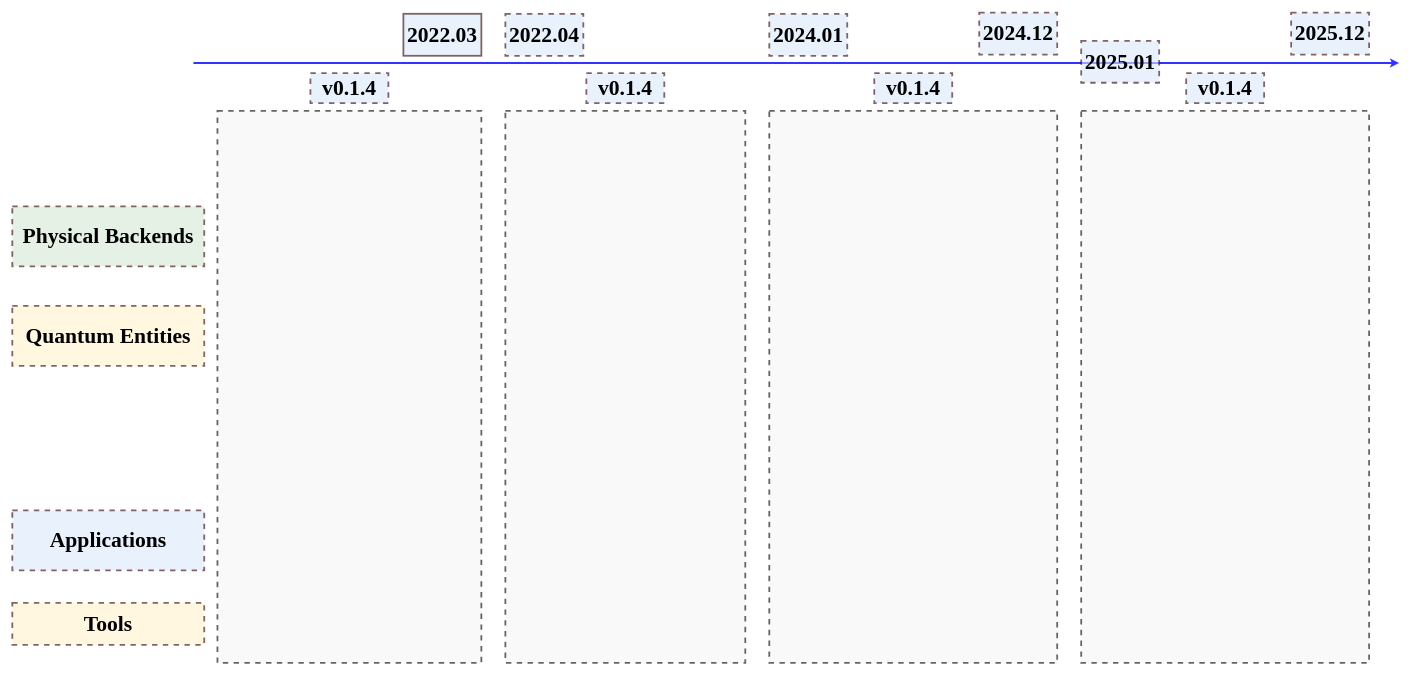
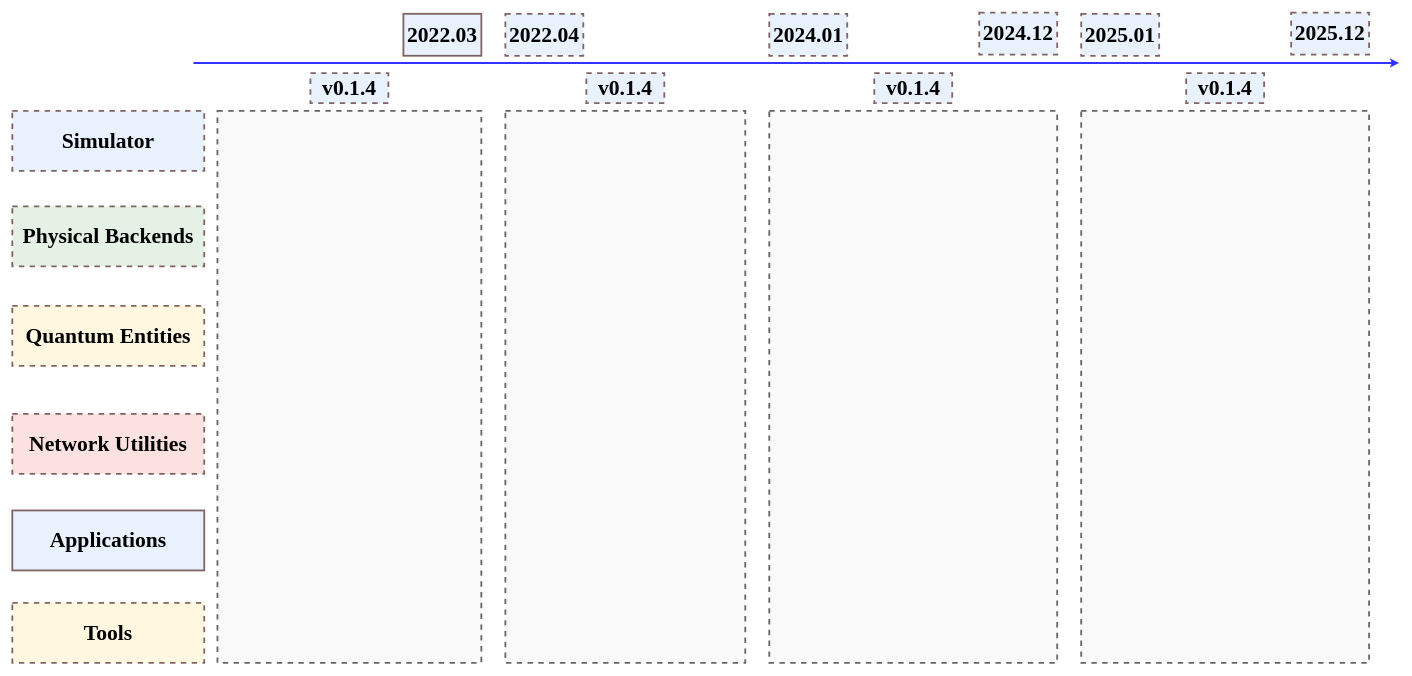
- <mxCell id="17" value="&lt;span style=&quot;font-size: 36px;&quot;&gt;2025.01&lt;/span&gt;" style="rounded=0;whiteSpace=wrap;html=1;fillColor=#dae8fc;strokeColor=#330000;opacity=60;labelPosition=center;verticalLabelPosition=middle;align=center;verticalAlign=middle;fontFamily=Times New Roman;fontSize=20;dashed=1;strokeWidth=3;fontStyle=1" vertex="1" parent="1"><mxGeometry x="1802" y="67" width="130" height="70" as="geometry" /></mxCell>
+ <mxCell id="17" value="&lt;span style=&quot;font-size: 36px;&quot;&gt;2025.01&lt;/span&gt;" style="rounded=0;whiteSpace=wrap;html=1;fillColor=#dae8fc;strokeColor=#330000;opacity=60;labelPosition=center;verticalLabelPosition=middle;align=center;verticalAlign=middle;fontFamily=Times New Roman;fontSize=20;dashed=1;strokeWidth=3;fontStyle=1" vertex="1" parent="1"><mxGeometry x="1802" y="22" width="130" height="70" as="geometry" /></mxCell>
+ <mxCell id="2" value="&lt;font style=&quot;font-size: 36px;&quot;&gt;Simulator&lt;/font&gt;" style="rounded=0;whiteSpace=wrap;html=1;fillColor=#dae8fc;strokeColor=#330000;opacity=60;labelPosition=center;verticalLabelPosition=middle;align=center;verticalAlign=middle;fontFamily=Times New Roman;fontSize=20;dashed=1;strokeWidth=3;fontStyle=1" parent="1" vertex="1"><mxGeometry x="20" y="184" width="320" height="100" as="geometry" /></mxCell>
+ <mxCell id="10" value="&lt;font style=&quot;font-size: 36px;&quot;&gt;Network Utilities&lt;/font&gt;" style="rounded=0;whiteSpace=wrap;html=1;fillColor=#f8cecc;strokeColor=#330000;opacity=60;labelPosition=center;verticalLabelPosition=middle;align=center;verticalAlign=middle;fontFamily=Times New Roman;fontSize=20;dashed=1;strokeWidth=3;fontStyle=1" vertex="1" parent="1"><mxGeometry x="20" y="689" width="320" height="100" as="geometry" /></mxCell>
- <mxCell id="7" value="&lt;font style=&quot;font-size: 36px;&quot;&gt;Applications&lt;/font&gt;" style="rounded=0;whiteSpace=wrap;html=1;fillColor=#dae8fc;strokeColor=#330000;opacity=60;labelPosition=center;verticalLabelPosition=middle;align=center;verticalAlign=middle;fontFamily=Times New Roman;fontSize=20;dashed=1;strokeWidth=3;fontStyle=1" vertex="1" parent="1"><mxGeometry x="20" y="850" width="320" height="100" as="geometry" /></mxCell>
+ <mxCell id="7" value="&lt;font style=&quot;font-size: 36px;&quot;&gt;Applications&lt;/font&gt;" style="rounded=0;whiteSpace=wrap;html=1;fillColor=#dae8fc;strokeColor=#330000;opacity=60;labelPosition=center;verticalLabelPosition=middle;align=center;verticalAlign=middle;fontFamily=Times New Roman;fontSize=20;dashed=0;strokeWidth=3;fontStyle=1;" vertex="1" parent="1"><mxGeometry x="20" y="850" width="320" height="100" as="geometry" /></mxCell>
- <mxCell id="11" value="&lt;font style=&quot;font-size: 36px;&quot;&gt;Tools&lt;/font&gt;" style="rounded=0;whiteSpace=wrap;html=1;fillColor=#fff2cc;strokeColor=#330000;opacity=60;labelPosition=center;verticalLabelPosition=middle;align=center;verticalAlign=middle;fontFamily=Times New Roman;fontSize=20;dashed=1;strokeWidth=3;fontStyle=1" vertex="1" parent="1"><mxGeometry x="20" y="1004" width="320" height="70" as="geometry" /></mxCell>
+ <mxCell id="11" value="&lt;font style=&quot;font-size: 36px;&quot;&gt;Tools&lt;/font&gt;" style="rounded=0;whiteSpace=wrap;html=1;fillColor=#fff2cc;strokeColor=#330000;opacity=60;labelPosition=center;verticalLabelPosition=middle;align=center;verticalAlign=middle;fontFamily=Times New Roman;fontSize=20;dashed=1;strokeWidth=3;fontStyle=1" vertex="1" parent="1"><mxGeometry x="20" y="1004" width="320" height="100" as="geometry" /></mxCell>
